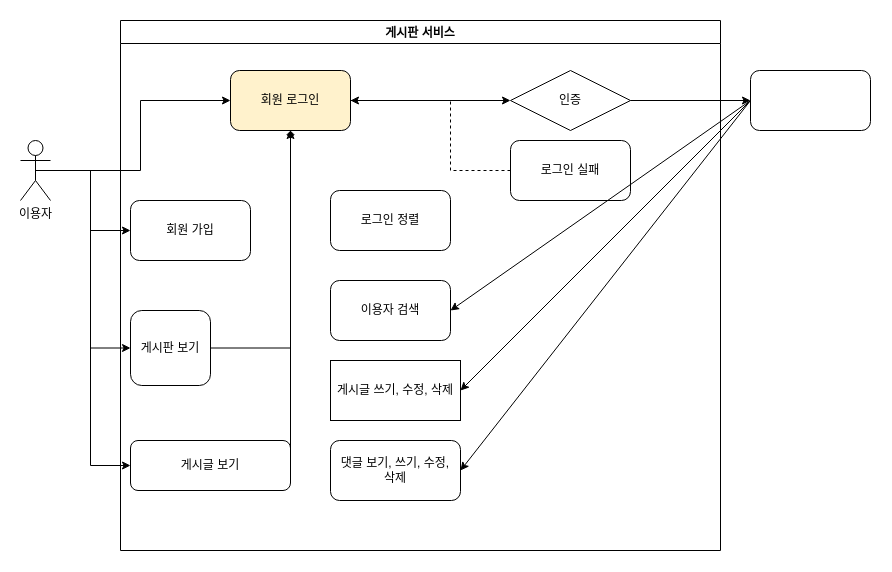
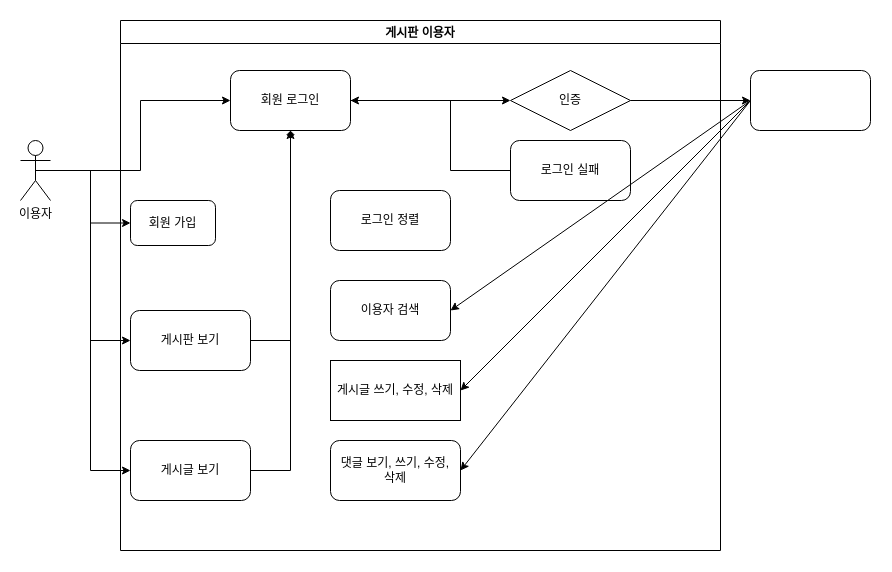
- <mxCell id="7" value="게시판 서비스" style="swimlane;" vertex="1" parent="1"><mxGeometry x="120" y="20" width="600" height="530" as="geometry" /></mxCell>
+ <mxCell id="7" value="게시판 이용자" style="swimlane;" vertex="1" parent="1"><mxGeometry x="120" y="20" width="600" height="530" as="geometry" /></mxCell>
- <mxCell id="13" value="회원 로그인" style="rounded=1;whiteSpace=wrap;html=1;fillColor=#fff2cc;" vertex="1" parent="7"><mxGeometry x="110" y="50" width="120" height="60" as="geometry" /></mxCell>
+ <mxCell id="13" value="회원 로그인" style="rounded=1;whiteSpace=wrap;html=1;" vertex="1" parent="7"><mxGeometry x="110" y="50" width="120" height="60" as="geometry" /></mxCell>
- <mxCell id="20" style="edgeStyle=orthogonalEdgeStyle;rounded=0;orthogonalLoop=1;jettySize=auto;html=1;exitX=0;exitY=0.5;exitDx=0;exitDy=0;entryX=1;entryY=0.5;entryDx=0;entryDy=0;dashed=1;" edge="1" parent="7" source="15" target="13"><mxGeometry relative="1" as="geometry"><mxPoint x="270" y="80" as="targetPoint" /><Array as="points"><mxPoint x="330" y="150" /><mxPoint x="330" y="80" /></Array></mxGeometry></mxCell>
+ <mxCell id="20" style="edgeStyle=orthogonalEdgeStyle;rounded=0;orthogonalLoop=1;jettySize=auto;html=1;exitX=0;exitY=0.5;exitDx=0;exitDy=0;entryX=1;entryY=0.5;entryDx=0;entryDy=0;" edge="1" parent="7" source="15" target="13"><mxGeometry relative="1" as="geometry"><mxPoint x="270" y="80" as="targetPoint" /><Array as="points"><mxPoint x="330" y="150" /><mxPoint x="330" y="80" /></Array></mxGeometry></mxCell>
- <mxCell id="8" value="회원 가입" style="rounded=1;whiteSpace=wrap;html=1;" vertex="1" parent="7"><mxGeometry x="10" y="180" width="120" height="60" as="geometry" /></mxCell>
+ <mxCell id="8" value="회원 가입" style="rounded=1;whiteSpace=wrap;html=1;" vertex="1" parent="7"><mxGeometry x="10" y="180" width="85" height="45" as="geometry" /></mxCell>
- <mxCell id="10" value="게시판 보기" style="rounded=1;whiteSpace=wrap;html=1;" vertex="1" parent="7"><mxGeometry x="10" y="290" width="80" height="75" as="geometry" /></mxCell>
+ <mxCell id="10" value="게시판 보기" style="rounded=1;whiteSpace=wrap;html=1;" vertex="1" parent="7"><mxGeometry x="10" y="290" width="120" height="60" as="geometry" /></mxCell>
- <mxCell id="11" value="게시글 보기" style="rounded=1;whiteSpace=wrap;html=1;" vertex="1" parent="7"><mxGeometry x="10" y="420" width="160" height="50" as="geometry" /></mxCell>
+ <mxCell id="11" value="게시글 보기" style="rounded=1;whiteSpace=wrap;html=1;" vertex="1" parent="7"><mxGeometry x="10" y="420" width="120" height="60" as="geometry" /></mxCell>
